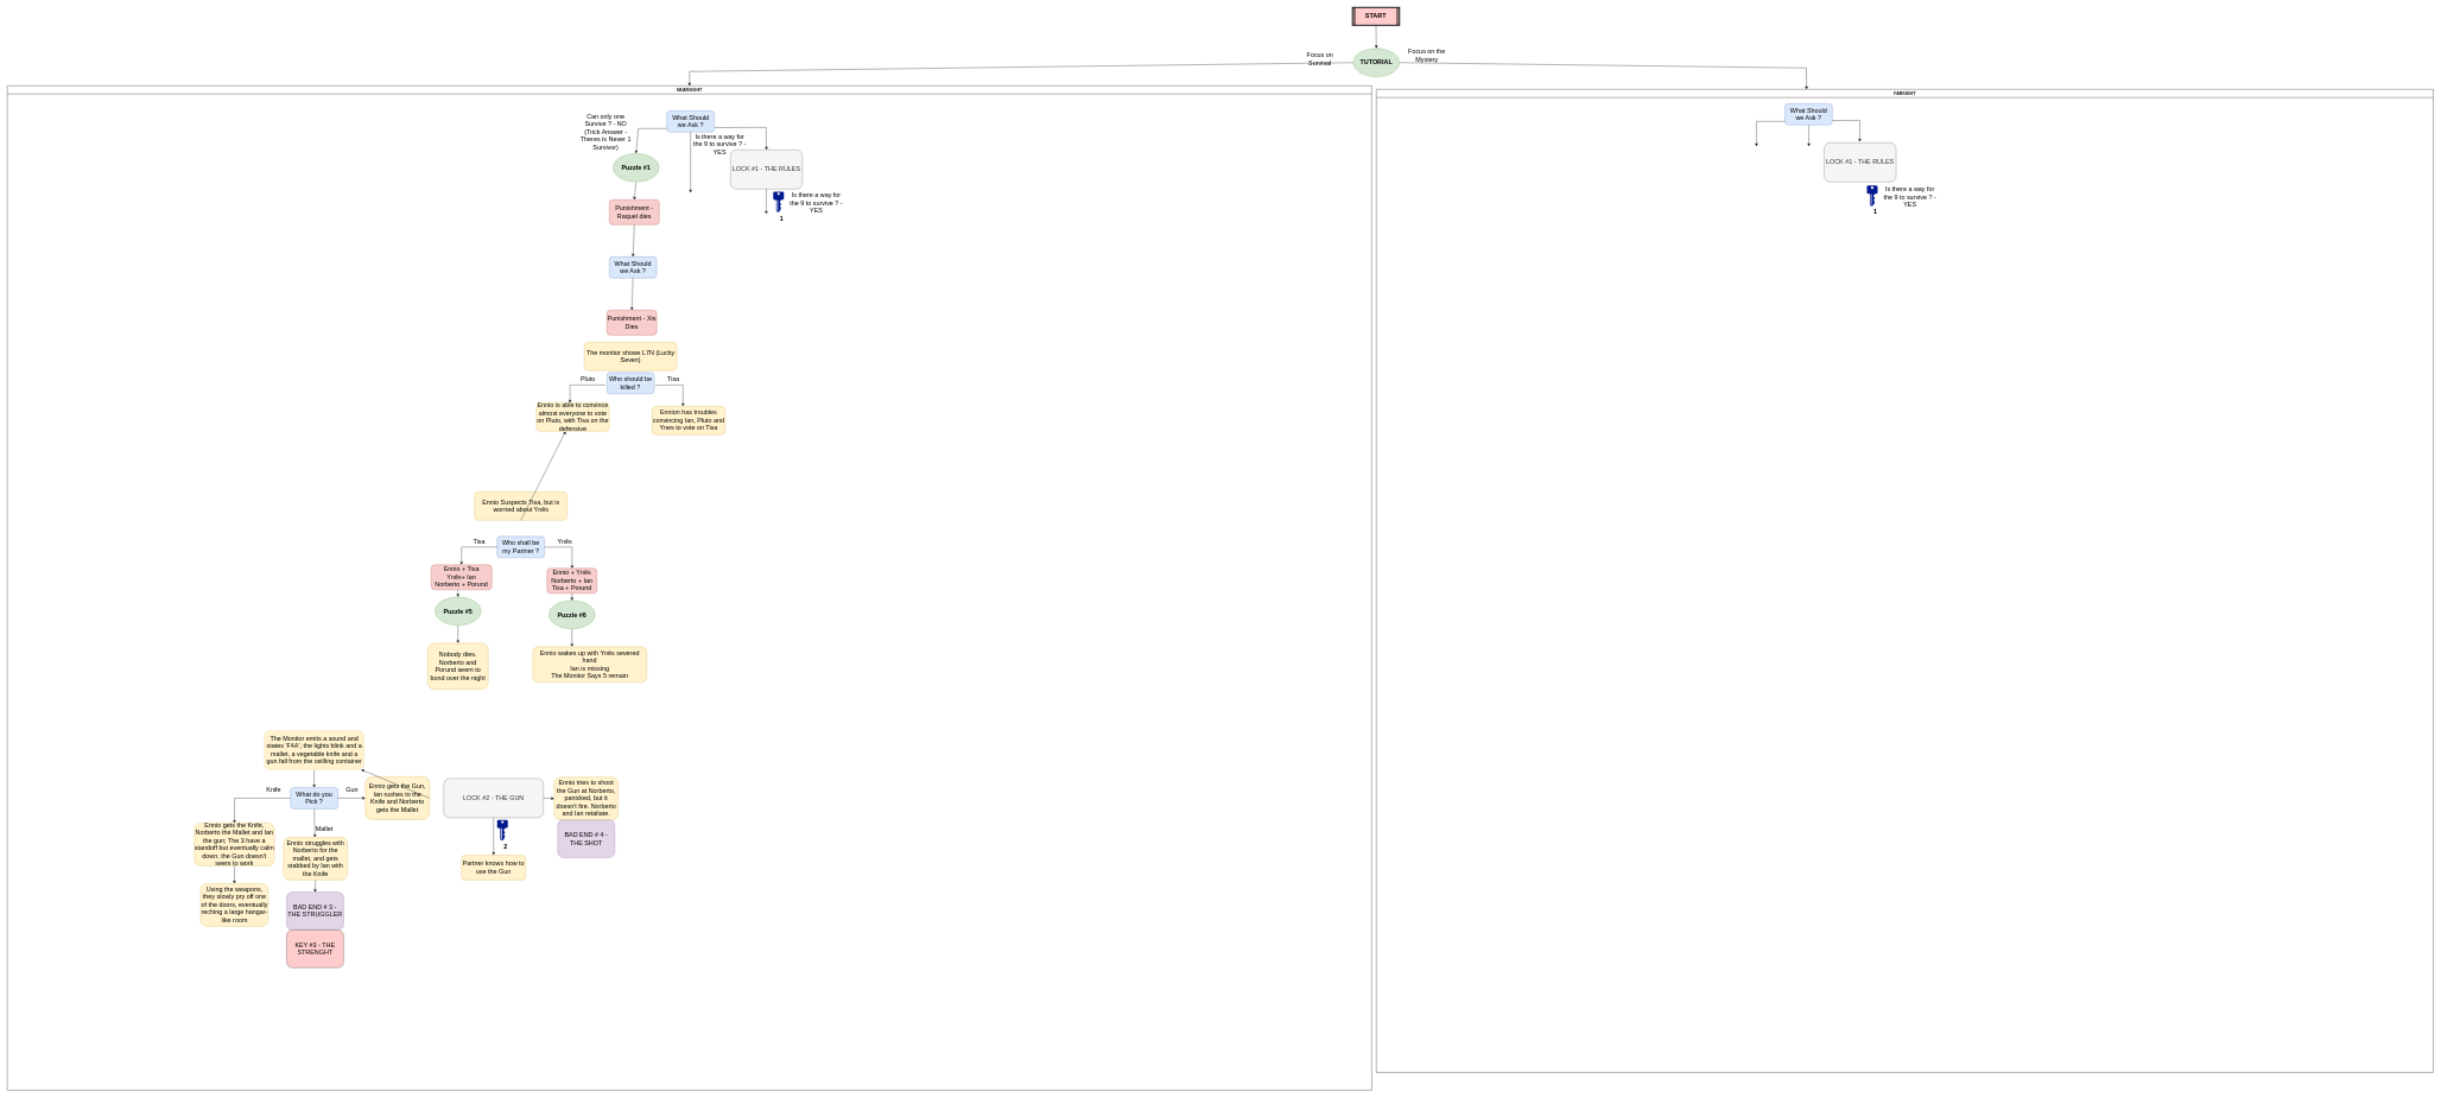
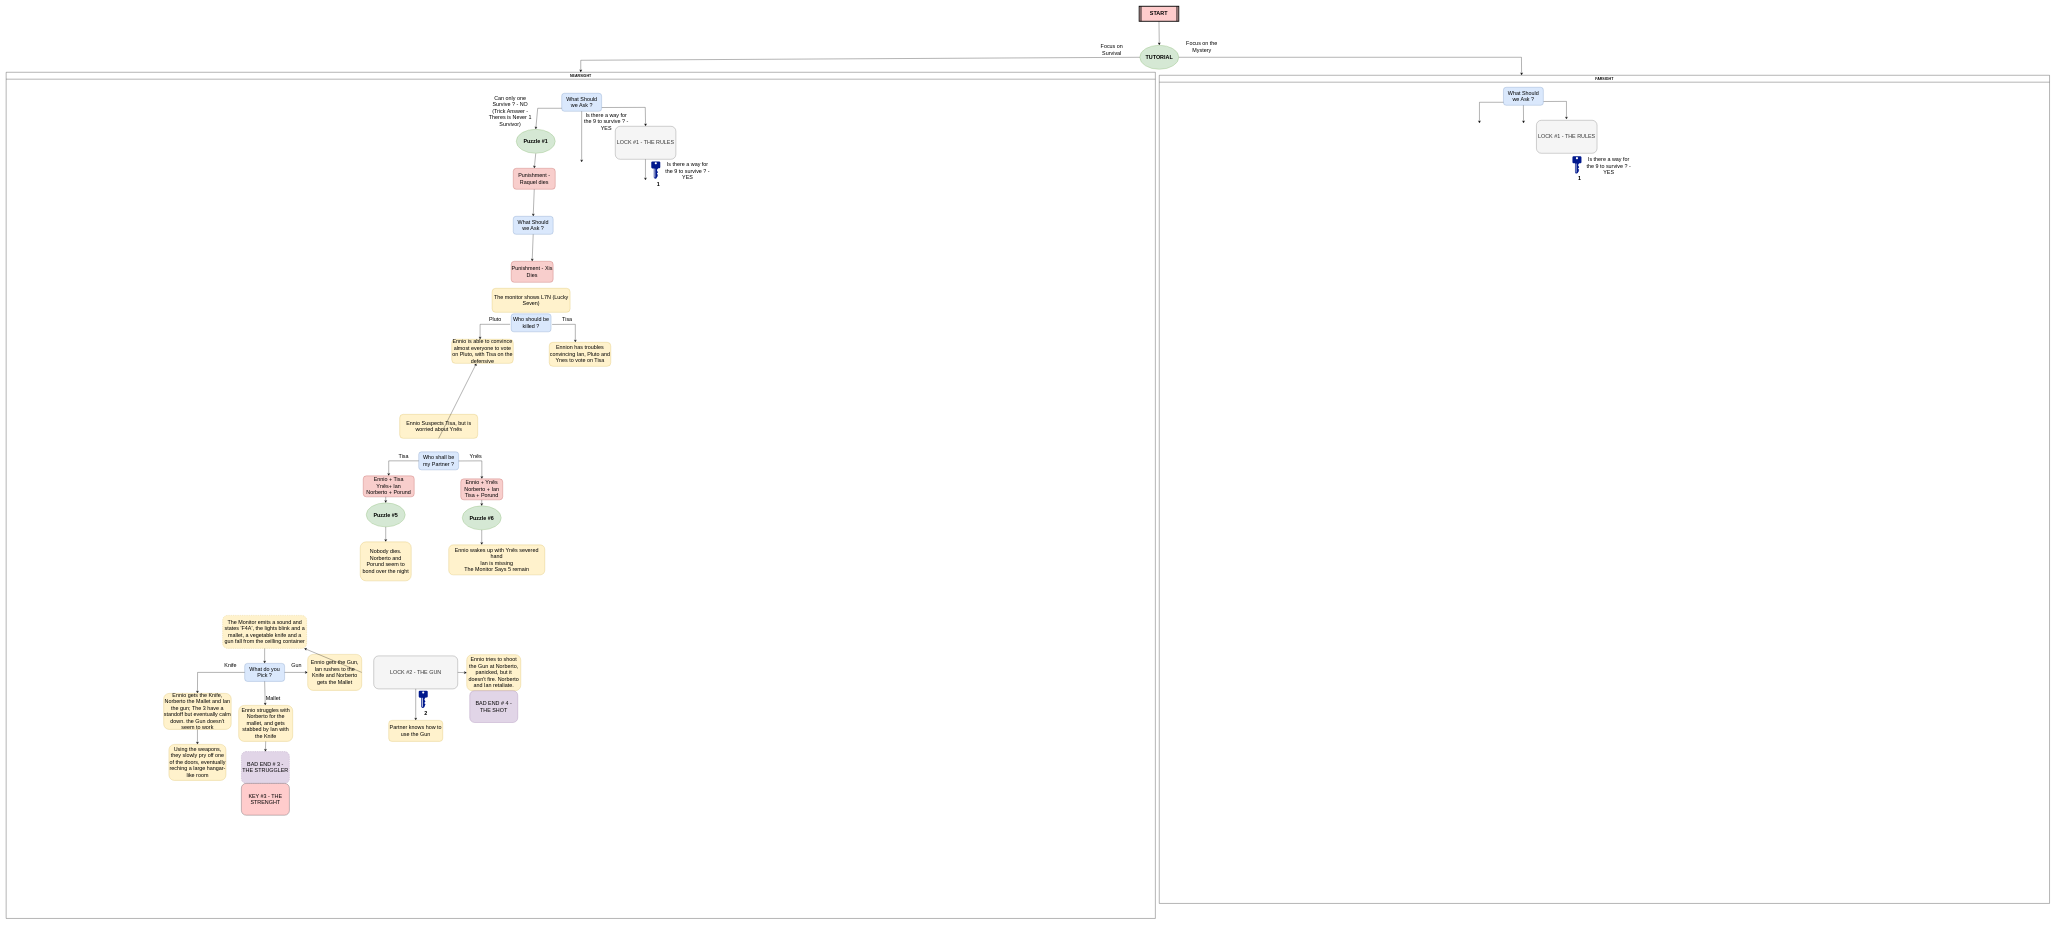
- <mxCell id="79" value="TUTORIAL" style="ellipse;whiteSpace=wrap;html=1;fillColor=#d5e8d4;strokeColor=#82b366;fontSize=18;fontStyle=1" parent="1" vertex="1"><mxGeometry x="3798" y="135" width="130" height="80" as="geometry" /></mxCell>
+ <mxCell id="79" value="TUTORIAL" style="ellipse;whiteSpace=wrap;html=1;fillColor=#d5e8d4;strokeColor=#82b366;fontSize=18;fontStyle=1" parent="1" vertex="1"><mxGeometry x="3798" y="150" width="130" height="80" as="geometry" /></mxCell>
- <mxCell id="34" value="&lt;font style=&quot;font-size: 18px;&quot;&gt;BAD END # 3 - THE STRUGGLER&lt;br&gt;&lt;/font&gt;" style="rounded=1;whiteSpace=wrap;html=1;fillColor=#e1d5e7;strokeColor=#9673a6;" parent="2" vertex="1"><mxGeometry x="784" y="2264" width="160" height="106" as="geometry" /></mxCell>
+ <mxCell id="34" value="&lt;font style=&quot;font-size: 18px;&quot;&gt;BAD END # 3 - THE STRUGGLER&lt;br&gt;&lt;/font&gt;" style="rounded=1;whiteSpace=wrap;html=1;fillColor=#e1d5e7;strokeColor=#9673a6;dashed=1;" parent="2" vertex="1"><mxGeometry x="784" y="2264" width="160" height="106" as="geometry" /></mxCell>
